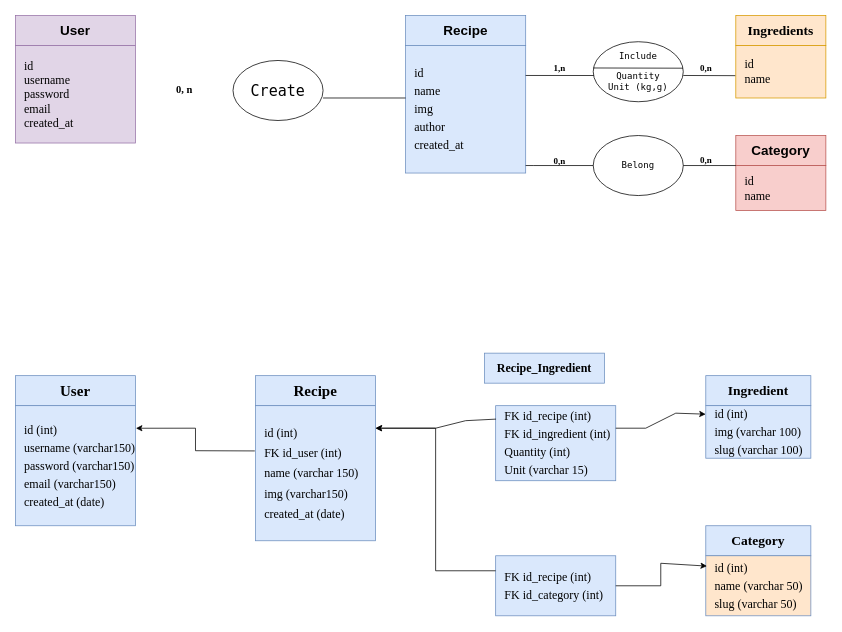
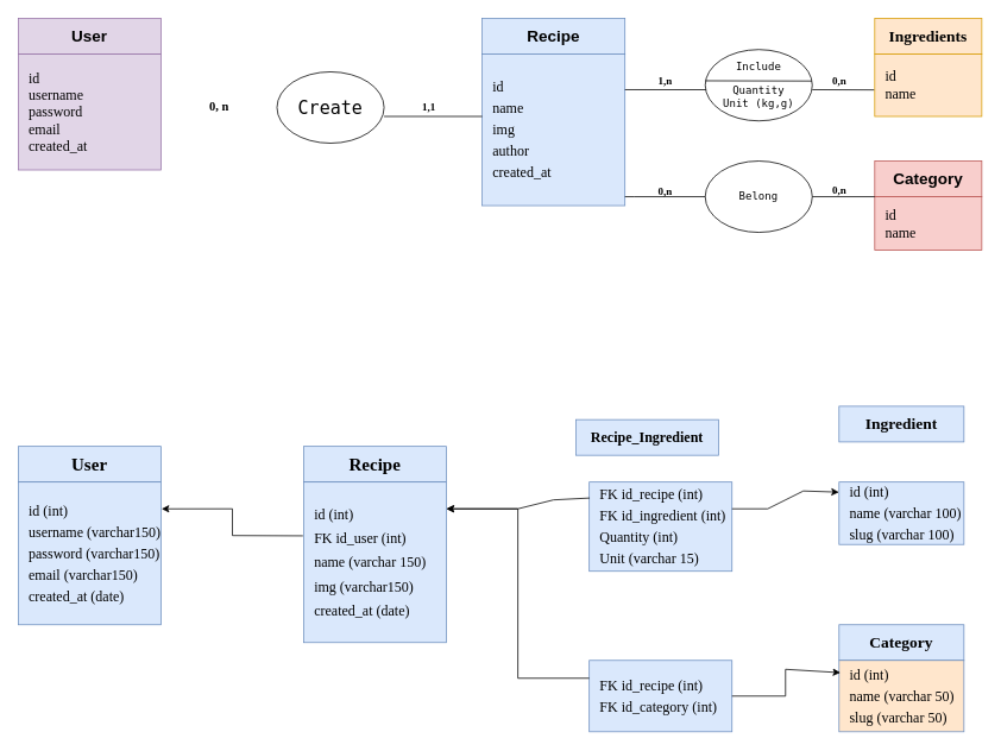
+ <mxCell id="9" value="&lt;b&gt;&lt;font face=&quot;Garamond&quot;&gt;1,1&lt;/font&gt;&lt;/b&gt;" style="text;html=1;align=center;verticalAlign=middle;resizable=0;points=[];autosize=1;strokeColor=none;fillColor=none;" parent="1" vertex="1"><mxGeometry x="460" y="105" width="40" height="30" as="geometry" /></mxCell>
- <mxCell id="33" value="&lt;h2&gt;&lt;font face=&quot;Garamond&quot;&gt;Ingredient&lt;/font&gt;&lt;/h2&gt;" style="rounded=0;whiteSpace=wrap;html=1;fillColor=#dae8fc;strokeColor=#6c8ebf;" parent="1" vertex="1"><mxGeometry x="940" y="500" width="140" height="40" as="geometry" /></mxCell>
+ <mxCell id="33" value="&lt;h2&gt;&lt;font face=&quot;Garamond&quot;&gt;Ingredient&lt;/font&gt;&lt;/h2&gt;" style="rounded=0;whiteSpace=wrap;html=1;fillColor=#dae8fc;strokeColor=#6c8ebf;" parent="1" vertex="1"><mxGeometry x="940" y="455" width="140" height="40" as="geometry" /></mxCell>
- <mxCell id="34" value="&lt;pre style=&quot;font-size: 16px; line-height: 150%;&quot;&gt;&lt;font style=&quot;font-size: 16px;&quot; face=&quot;Garamond&quot;&gt;id (int)&lt;br&gt;img (varchar 100)&lt;br&gt;slug (varchar 100)&lt;/font&gt;&lt;/pre&gt;" style="rounded=0;whiteSpace=wrap;html=1;fillColor=#dae8fc;strokeColor=#6c8ebf;spacingLeft=10;align=left;" parent="1" vertex="1"><mxGeometry x="940" y="540" width="140" height="70" as="geometry" /></mxCell>
+ <mxCell id="34" value="&lt;pre style=&quot;font-size: 16px; line-height: 150%;&quot;&gt;&lt;font style=&quot;font-size: 16px;&quot; face=&quot;Garamond&quot;&gt;id (int)&lt;br&gt;name (varchar 100)&lt;br&gt;slug (varchar 100)&lt;/font&gt;&lt;/pre&gt;" style="rounded=0;whiteSpace=wrap;html=1;fillColor=#dae8fc;strokeColor=#6c8ebf;spacingLeft=10;align=left;" parent="1" vertex="1"><mxGeometry x="940" y="540" width="140" height="70" as="geometry" /></mxCell>
